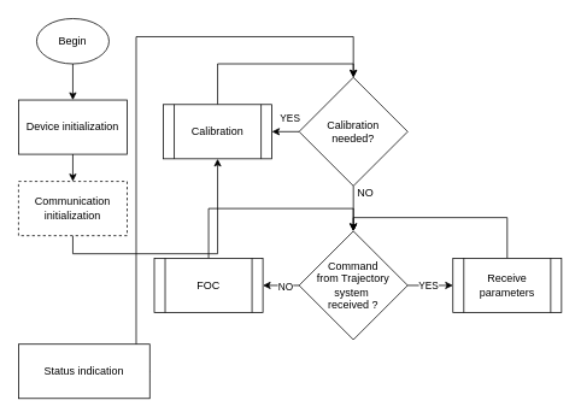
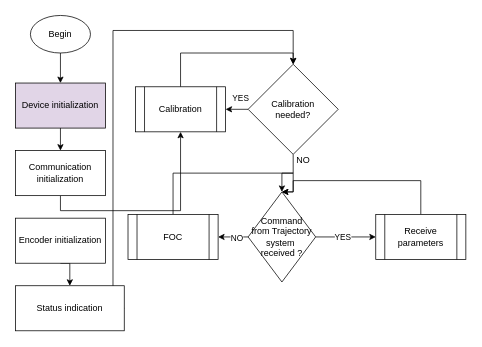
- <mxCell id="8" value="Device initialization" style="rounded=0;whiteSpace=wrap;html=1;" parent="1" vertex="1"><mxGeometry x="20" y="110" width="120" height="60" as="geometry" /></mxCell>
+ <mxCell id="8" value="Device initialization" style="rounded=0;whiteSpace=wrap;html=1;fillColor=#e1d5e7;" parent="1" vertex="1"><mxGeometry x="20" y="110" width="120" height="60" as="geometry" /></mxCell>
- <mxCell id="5" value="Communication initialization" style="rounded=0;whiteSpace=wrap;html=1;dashed=1;" parent="1" vertex="1"><mxGeometry x="20" y="200" width="120" height="60" as="geometry" /></mxCell>
+ <mxCell id="5" value="Communication initialization" style="rounded=0;whiteSpace=wrap;html=1;" parent="1" vertex="1"><mxGeometry x="20" y="200" width="120" height="60" as="geometry" /></mxCell>
- <mxCell id="16" value="Command&lt;br&gt;&lt;div&gt;from Trajectory system&amp;nbsp;&lt;/div&gt;&lt;div&gt;received ?&lt;/div&gt;" style="rhombus;whiteSpace=wrap;html=1;" parent="1" vertex="1"><mxGeometry x="330" y="255" width="120" height="120" as="geometry" /></mxCell>
+ <mxCell id="16" value="Command&lt;br&gt;&lt;div&gt;from Trajectory system&amp;nbsp;&lt;/div&gt;&lt;div&gt;received ?&lt;/div&gt;" style="rhombus;whiteSpace=wrap;html=1;" parent="1" vertex="1"><mxGeometry x="330" y="255" width="90" height="120" as="geometry" /></mxCell>
+ <mxCell id="7" value="Encoder initialization" style="rounded=0;whiteSpace=wrap;html=1;" parent="1" vertex="1"><mxGeometry x="20" y="290" width="120" height="60" as="geometry" /></mxCell>
+ <mxCell id="6" style="edgeStyle=orthogonalEdgeStyle;rounded=0;orthogonalLoop=1;jettySize=auto;html=1;exitX=0.5;exitY=1;exitDx=0;exitDy=0;entryX=0.5;entryY=0;entryDx=0;entryDy=0;" parent="1" source="7" target="11" edge="1"><mxGeometry relative="1" as="geometry" /></mxCell>
